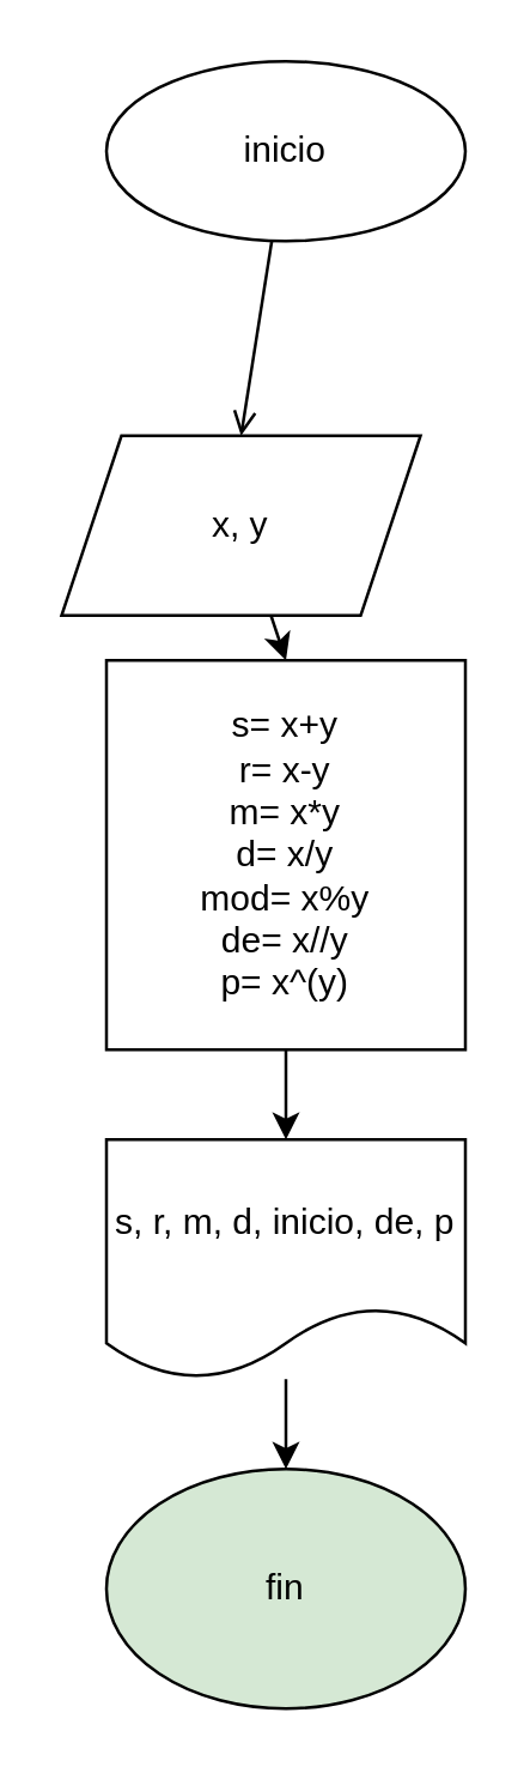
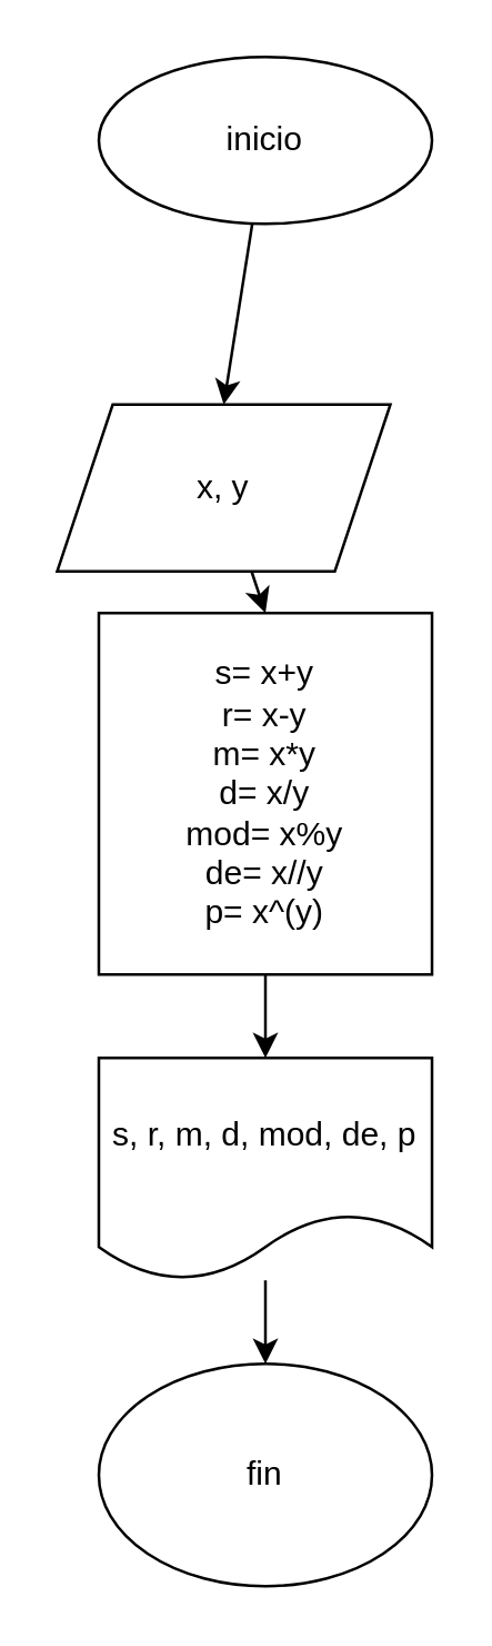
- <mxCell id="2" style="edgeStyle=none;html=1;entryX=0.5;entryY=0;entryDx=0;entryDy=0;endArrow=open;" edge="1" parent="1" source="3" target="5"><mxGeometry relative="1" as="geometry" /></mxCell>
+ <mxCell id="2" style="edgeStyle=none;html=1;entryX=0.5;entryY=0;entryDx=0;entryDy=0;" edge="1" parent="1" source="3" target="5"><mxGeometry relative="1" as="geometry" /></mxCell>
- <mxCell id="10" value="s, r, m, d, inicio, de, p" style="shape=document;whiteSpace=wrap;html=1;boundedLbl=1;" vertex="1" parent="1"><mxGeometry x="35" y="380" width="120" height="80" as="geometry" /></mxCell>
+ <mxCell id="10" value="s, r, m, d, mod, de, p" style="shape=document;whiteSpace=wrap;html=1;boundedLbl=1;" vertex="1" parent="1"><mxGeometry x="35" y="380" width="120" height="80" as="geometry" /></mxCell>
- <mxCell id="9" value="fin" style="ellipse;whiteSpace=wrap;html=1;fillColor=#d5e8d4;" vertex="1" parent="1"><mxGeometry x="35" y="490" width="120" height="80" as="geometry" /></mxCell>
+ <mxCell id="9" value="fin" style="ellipse;whiteSpace=wrap;html=1;" vertex="1" parent="1"><mxGeometry x="35" y="490" width="120" height="80" as="geometry" /></mxCell>
